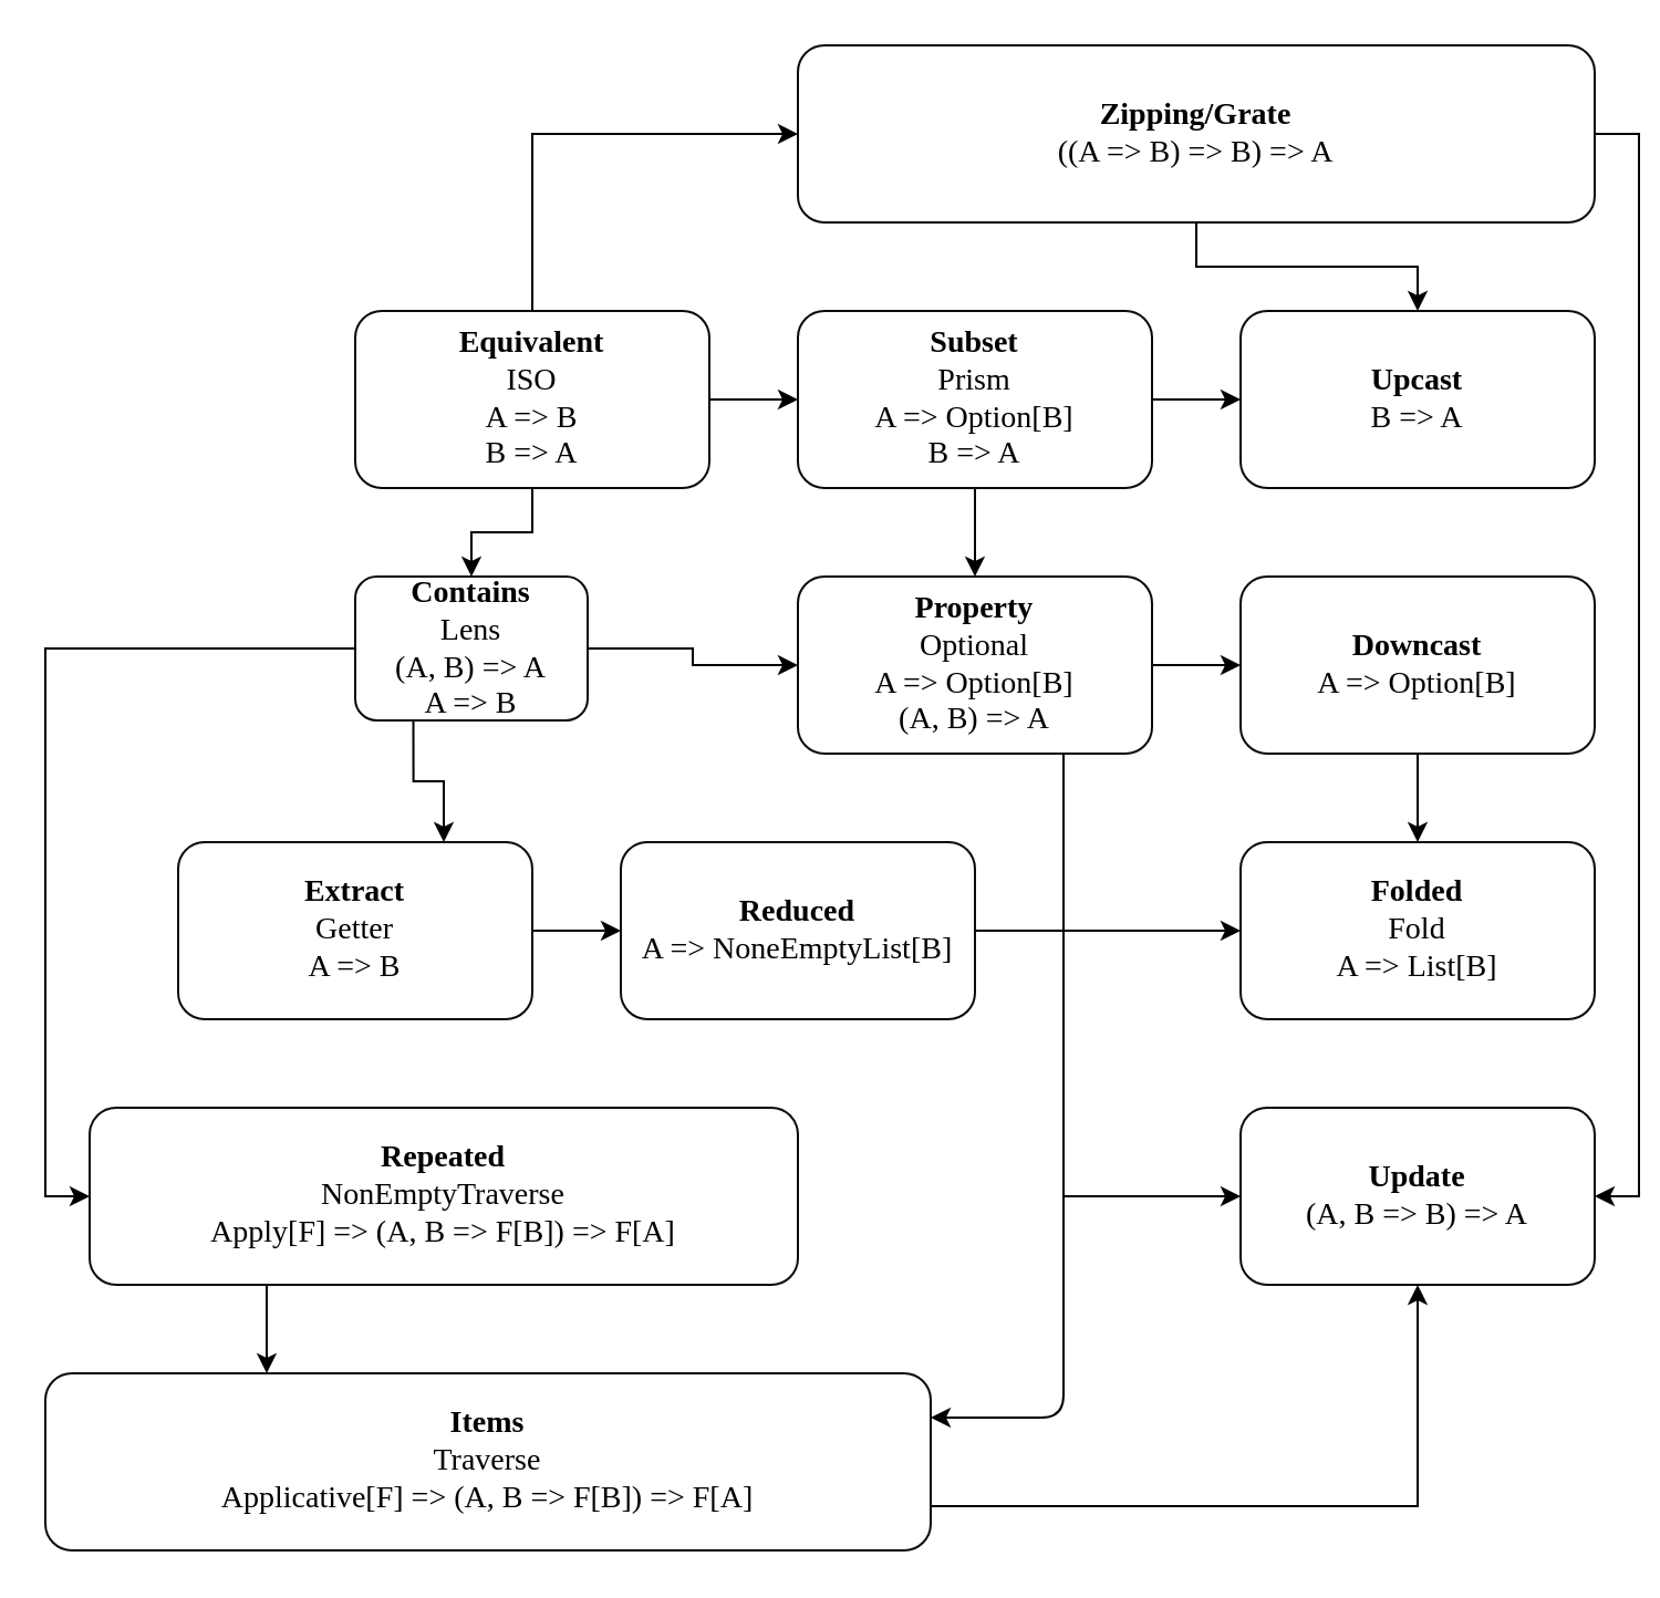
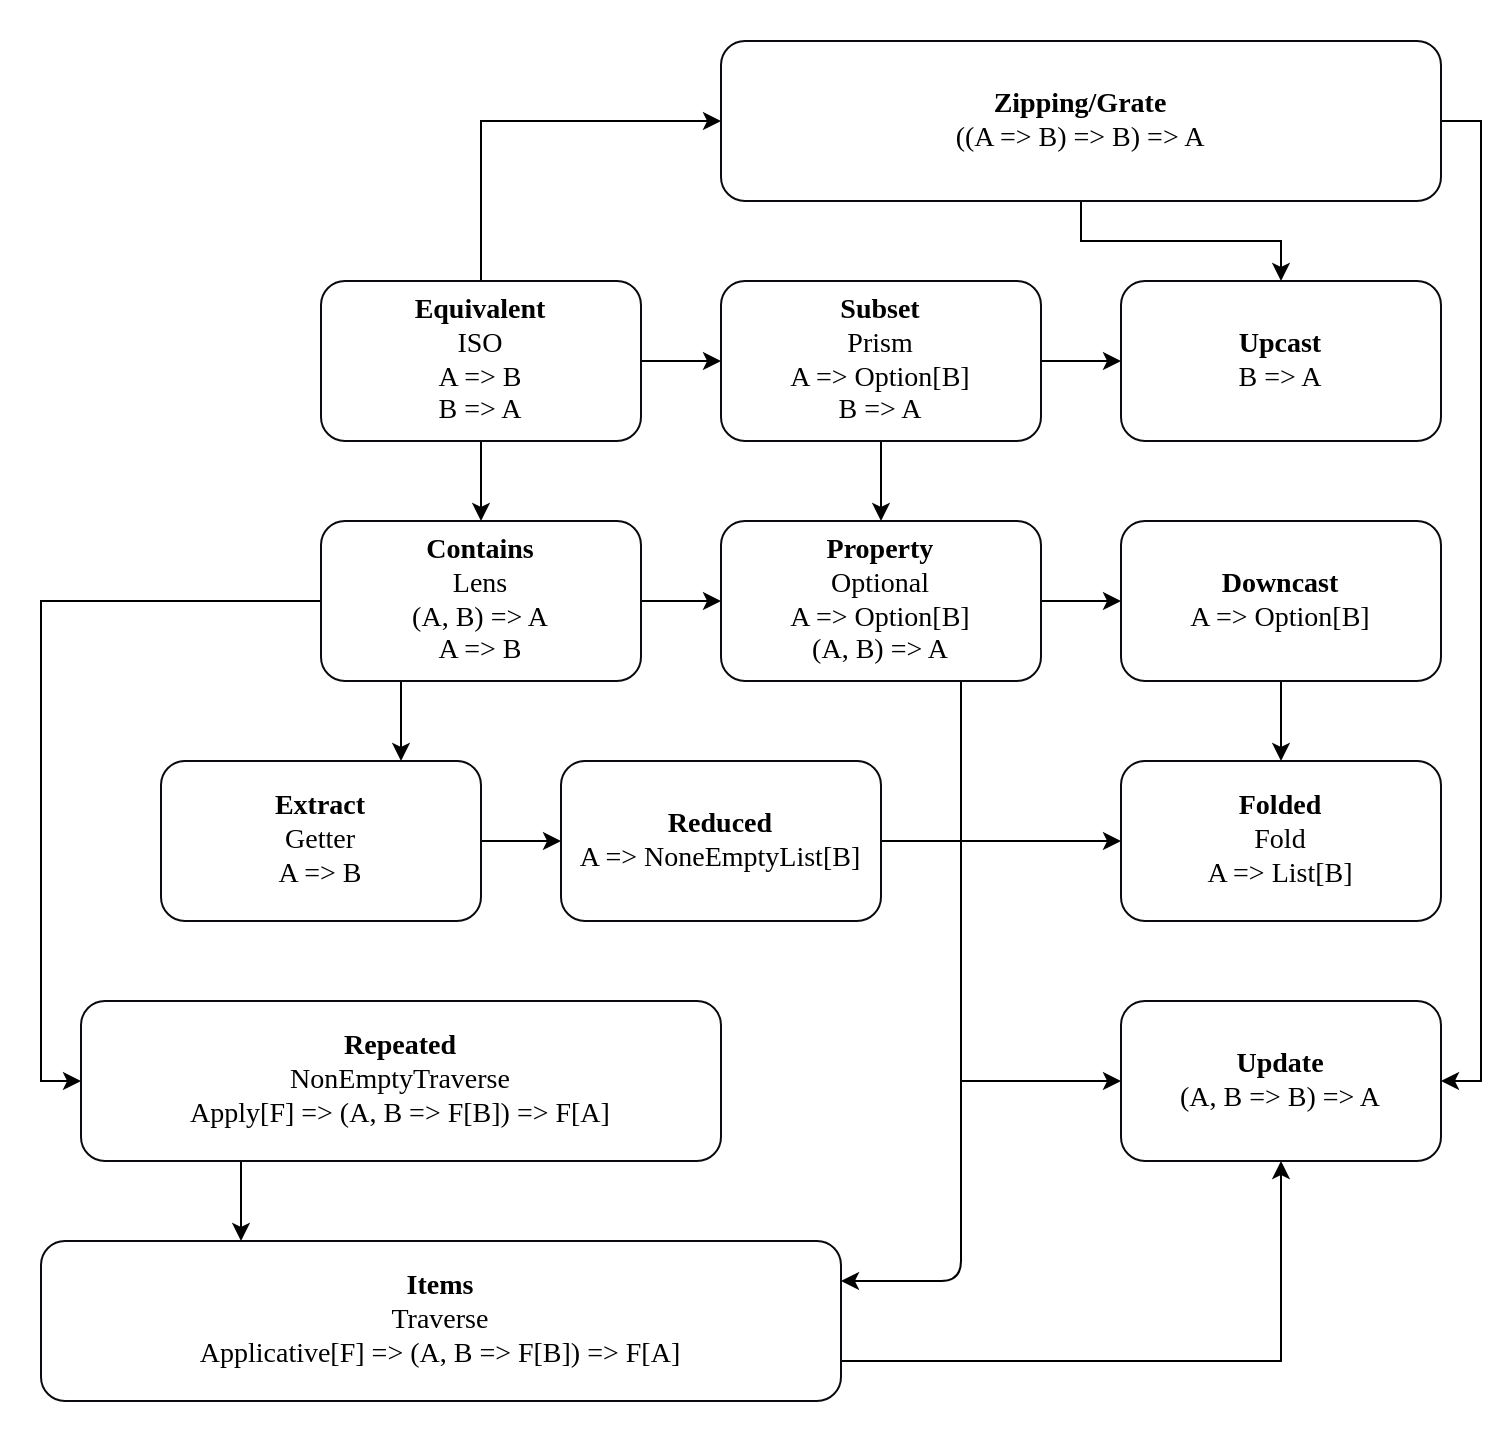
- <mxCell id="13" value="&lt;font data-font-src=&quot;https://fonts.googleapis.com/css?family=Fira+Code&quot; face=&quot;Fira Code&quot;&gt;&lt;b&gt;Contains&lt;/b&gt;&lt;br&gt;Lens&lt;br&gt;(A, B) =&amp;gt; A&lt;br&gt;A =&amp;gt; B&lt;/font&gt;" style="rounded=1;whiteSpace=wrap;html=1;fontFamily=Fira Mono;fontSize=14;fillColor=none;strokeColor=#090B0F;fontSource=https%3A%2F%2Ffonts.googleapis.com%2Fcss%3Ffamily%3DFira%2BMono;strokeWidth=1;" parent="1" vertex="1"><mxGeometry x="160" y="260" width="105" height="65" as="geometry" /></mxCell>
+ <mxCell id="13" value="&lt;font data-font-src=&quot;https://fonts.googleapis.com/css?family=Fira+Code&quot; face=&quot;Fira Code&quot;&gt;&lt;b&gt;Contains&lt;/b&gt;&lt;br&gt;Lens&lt;br&gt;(A, B) =&amp;gt; A&lt;br&gt;A =&amp;gt; B&lt;/font&gt;" style="rounded=1;whiteSpace=wrap;html=1;fontFamily=Fira Mono;fontSize=14;fillColor=none;strokeColor=#090B0F;fontSource=https%3A%2F%2Ffonts.googleapis.com%2Fcss%3Ffamily%3DFira%2BMono;strokeWidth=1;" parent="1" vertex="1"><mxGeometry x="160" y="260" width="160" height="80" as="geometry" /></mxCell>
